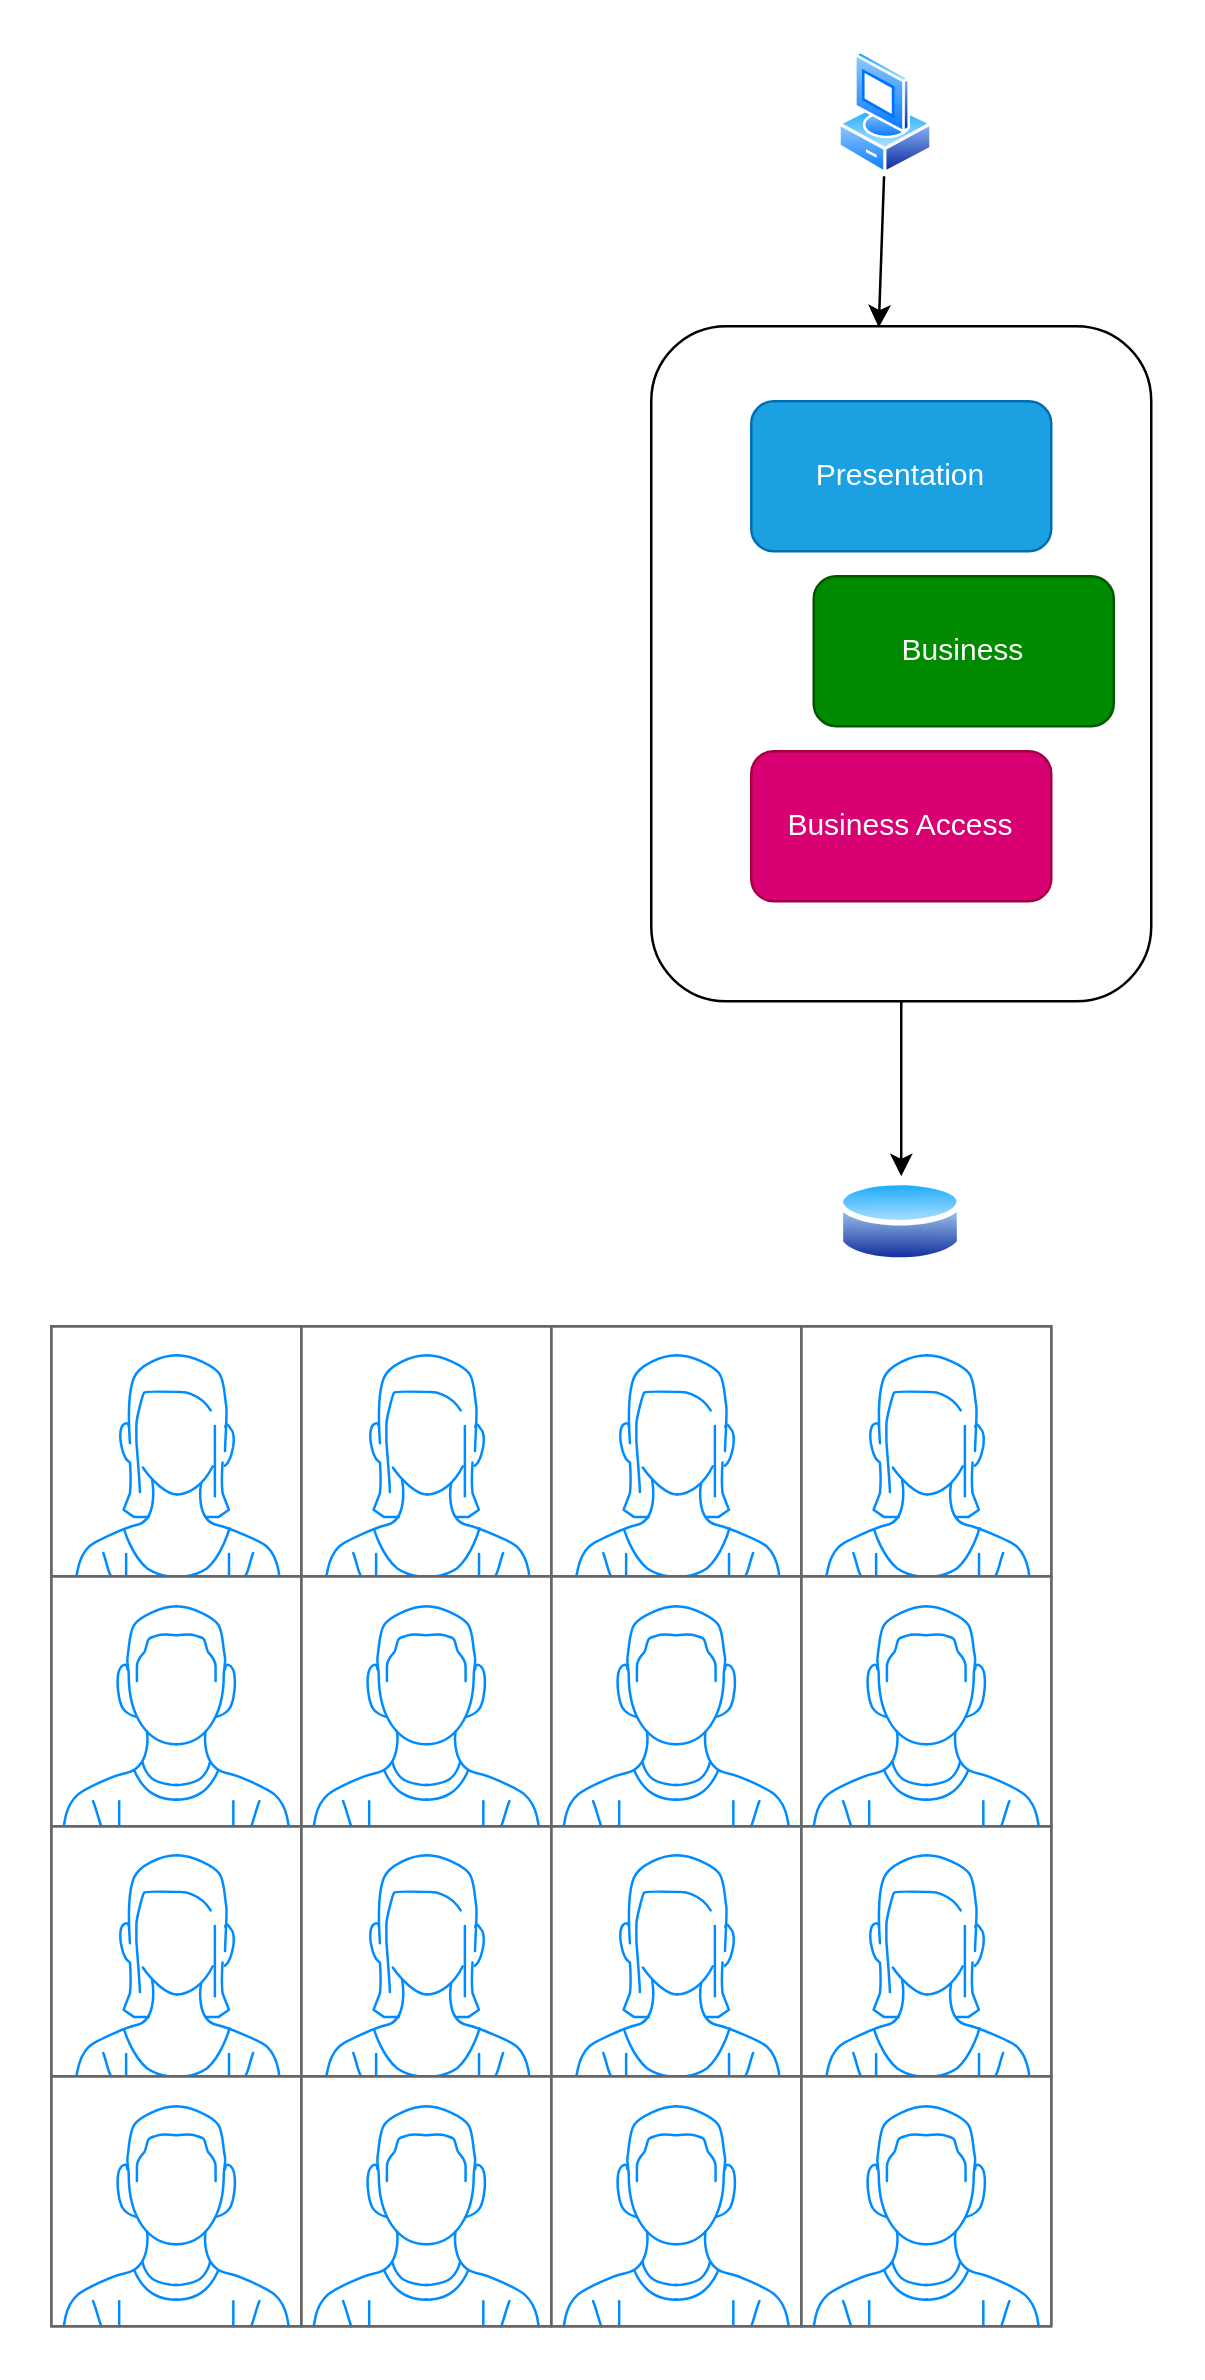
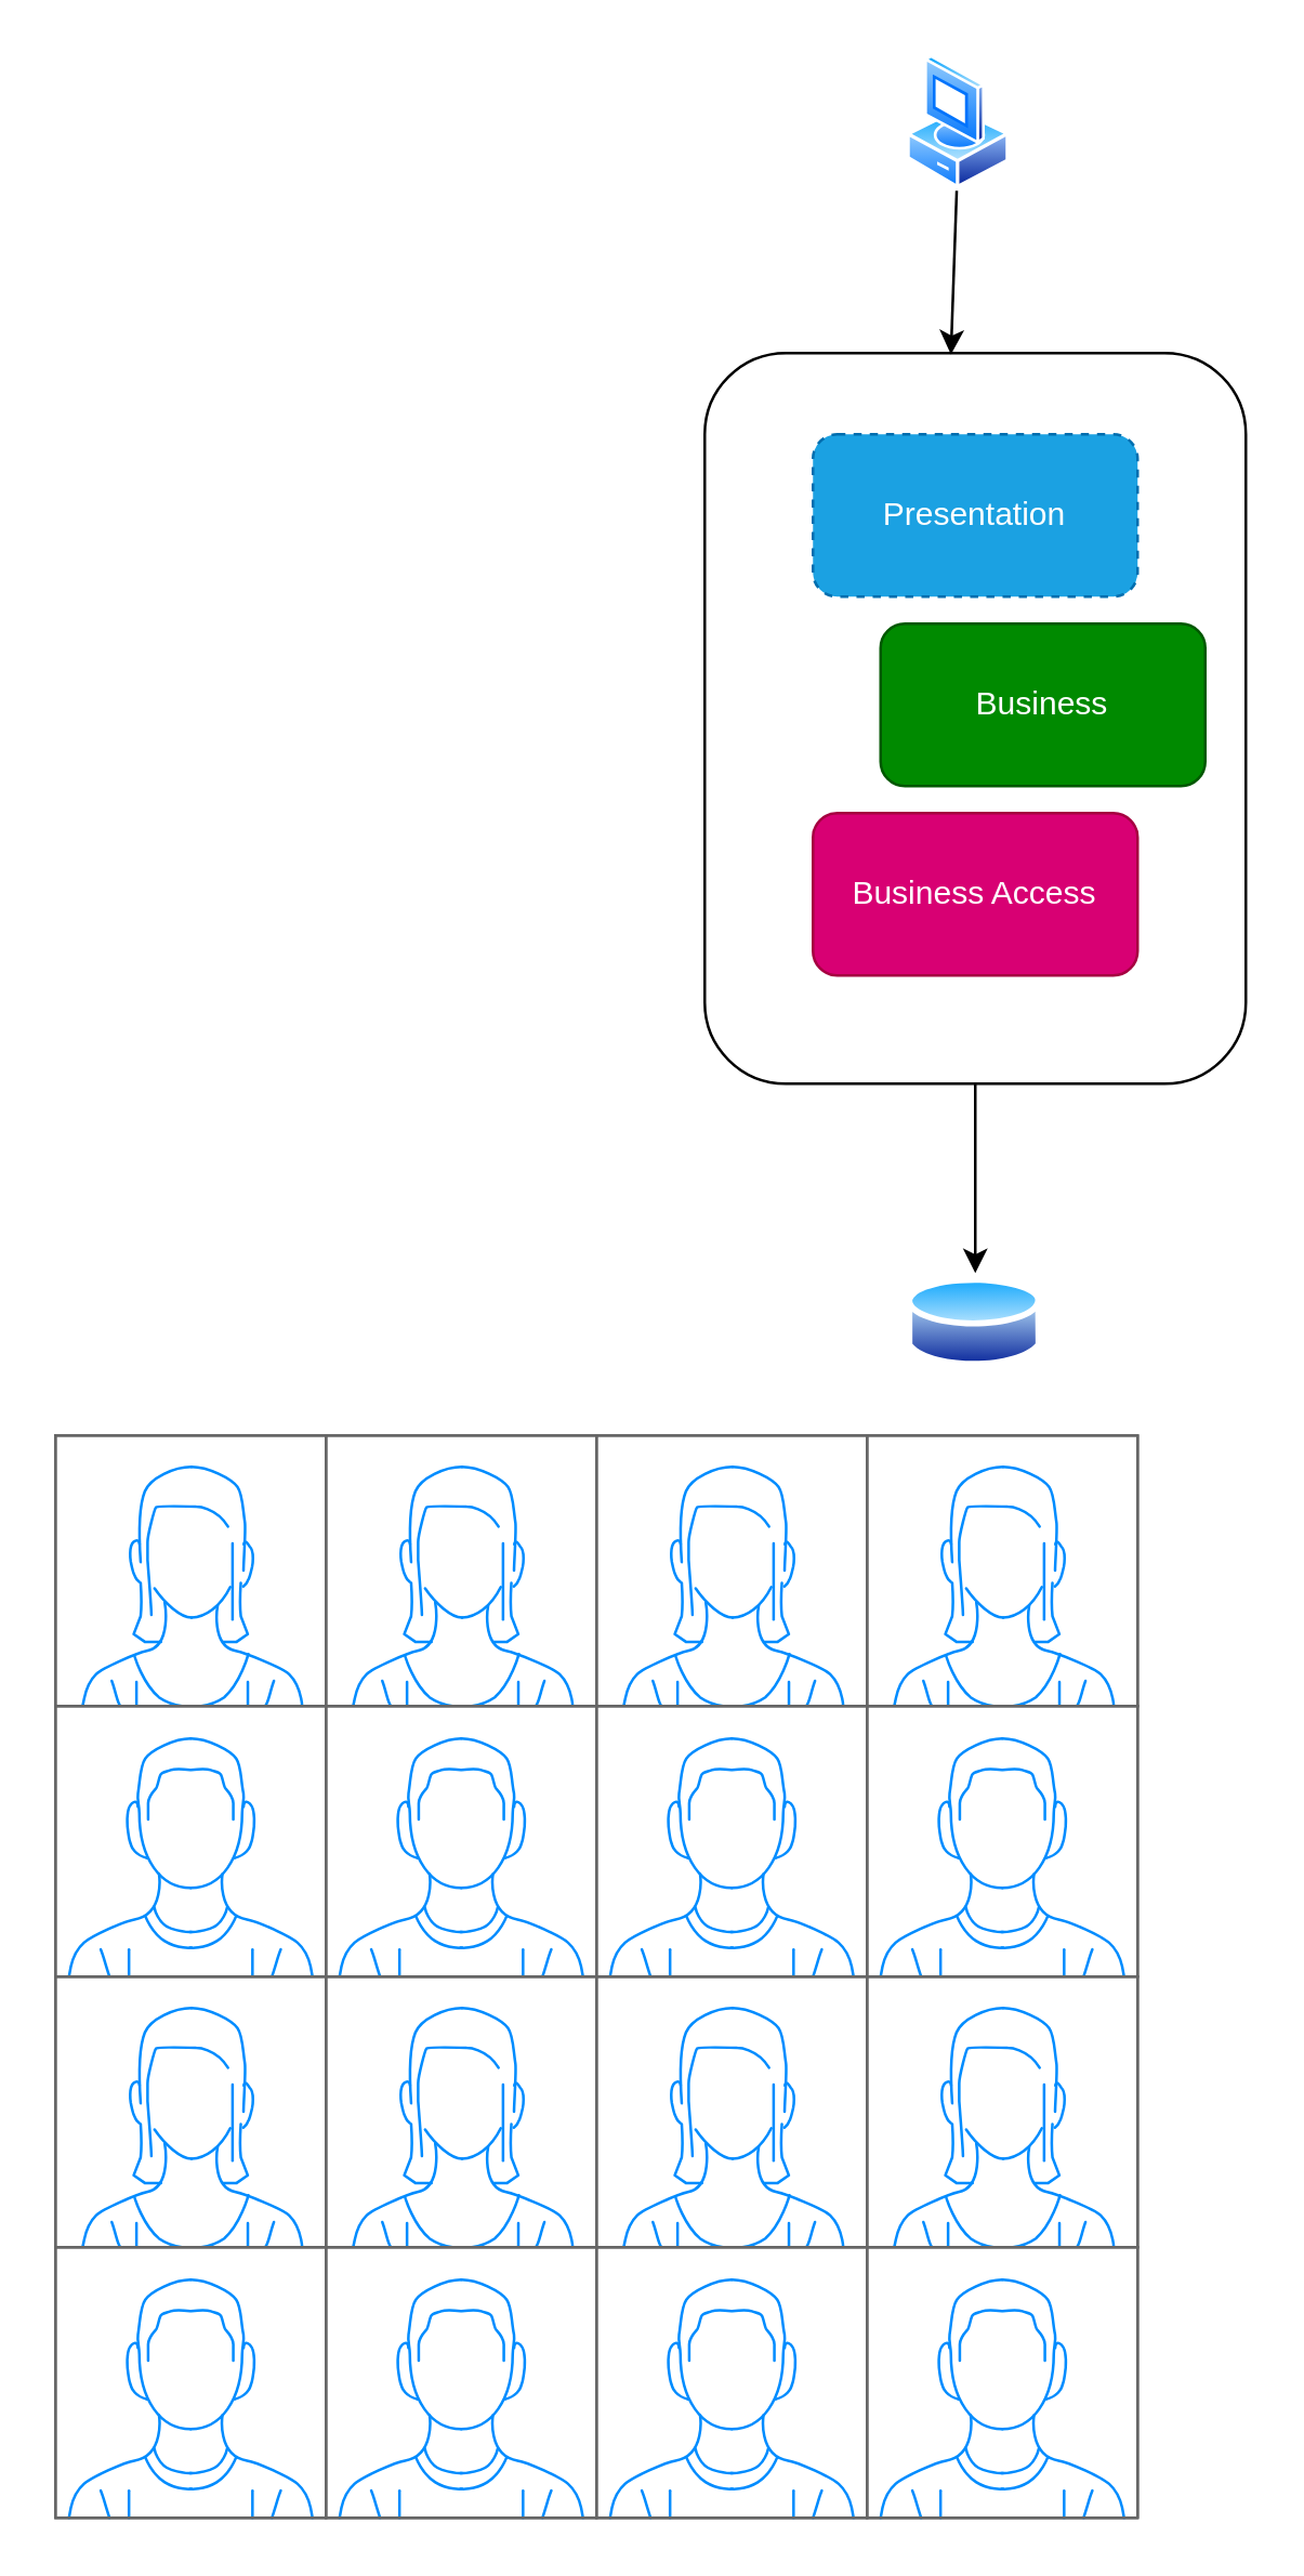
- <mxCell id="4" value="Presentation" style="rounded=1;whiteSpace=wrap;html=1;fillColor=#1ba1e2;fontColor=#ffffff;strokeColor=#006EAF;" parent="1" vertex="1"><mxGeometry x="300" y="160" width="120" height="60" as="geometry" /></mxCell>
+ <mxCell id="4" value="Presentation" style="rounded=1;whiteSpace=wrap;html=1;fillColor=#1ba1e2;fontColor=#ffffff;strokeColor=#006EAF;dashed=1;" parent="1" vertex="1"><mxGeometry x="300" y="160" width="120" height="60" as="geometry" /></mxCell>
